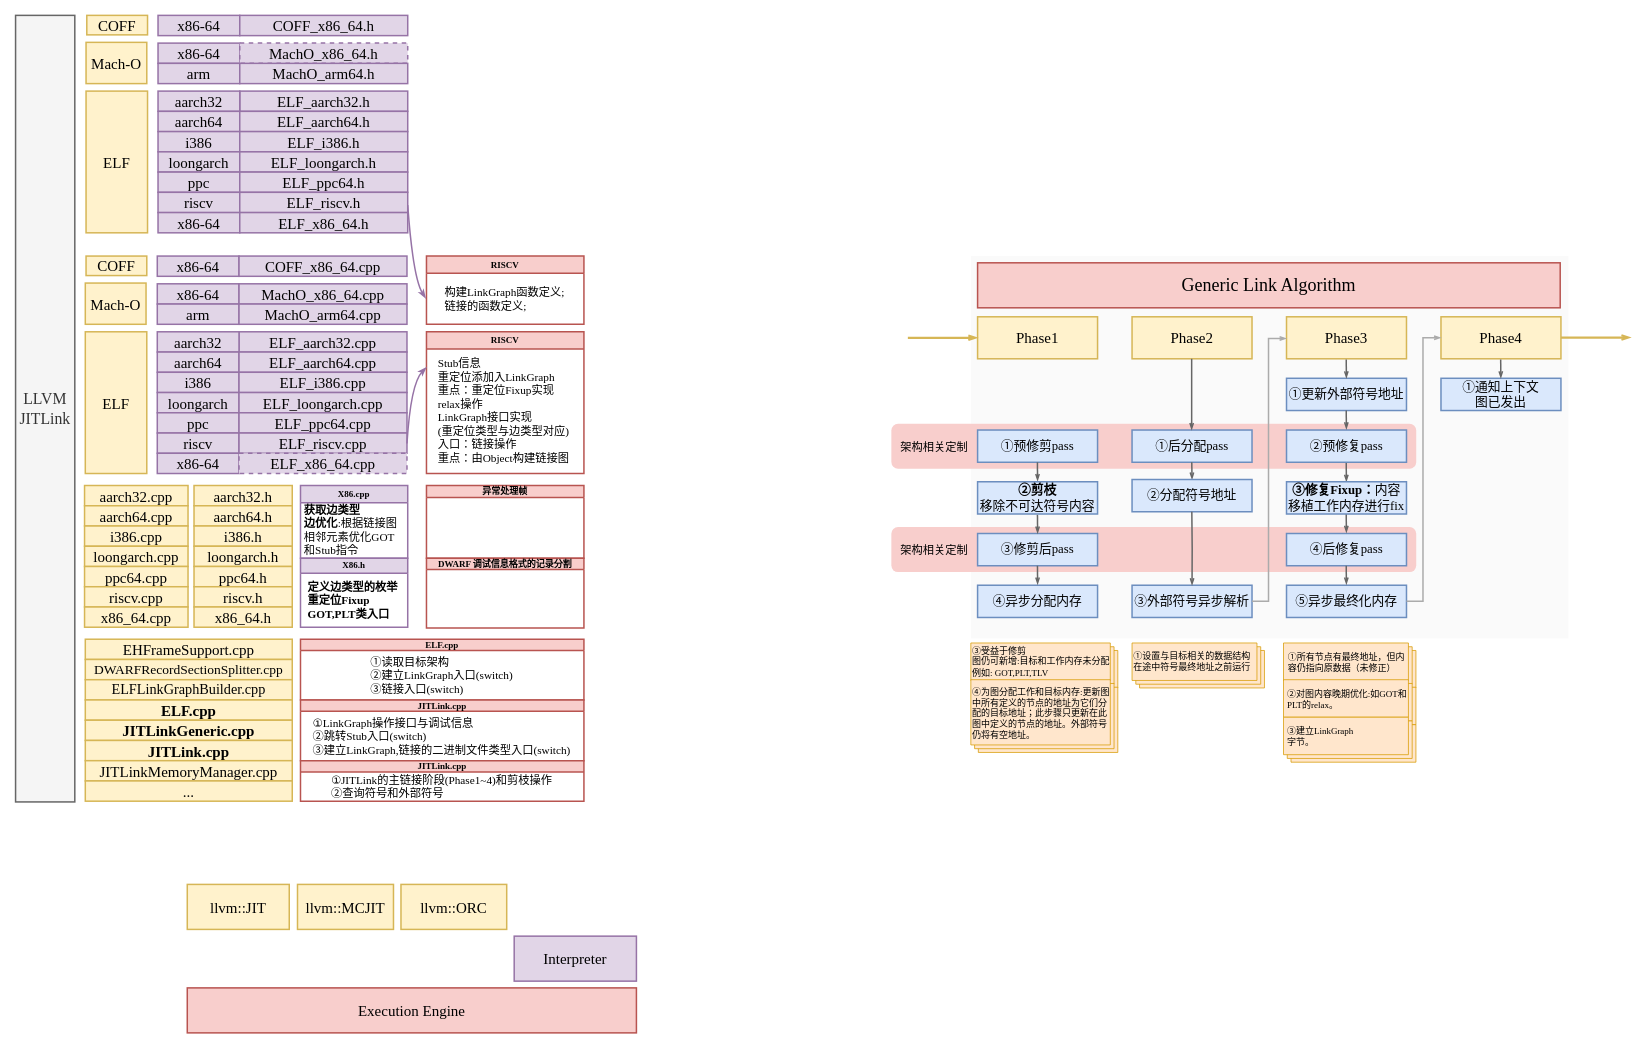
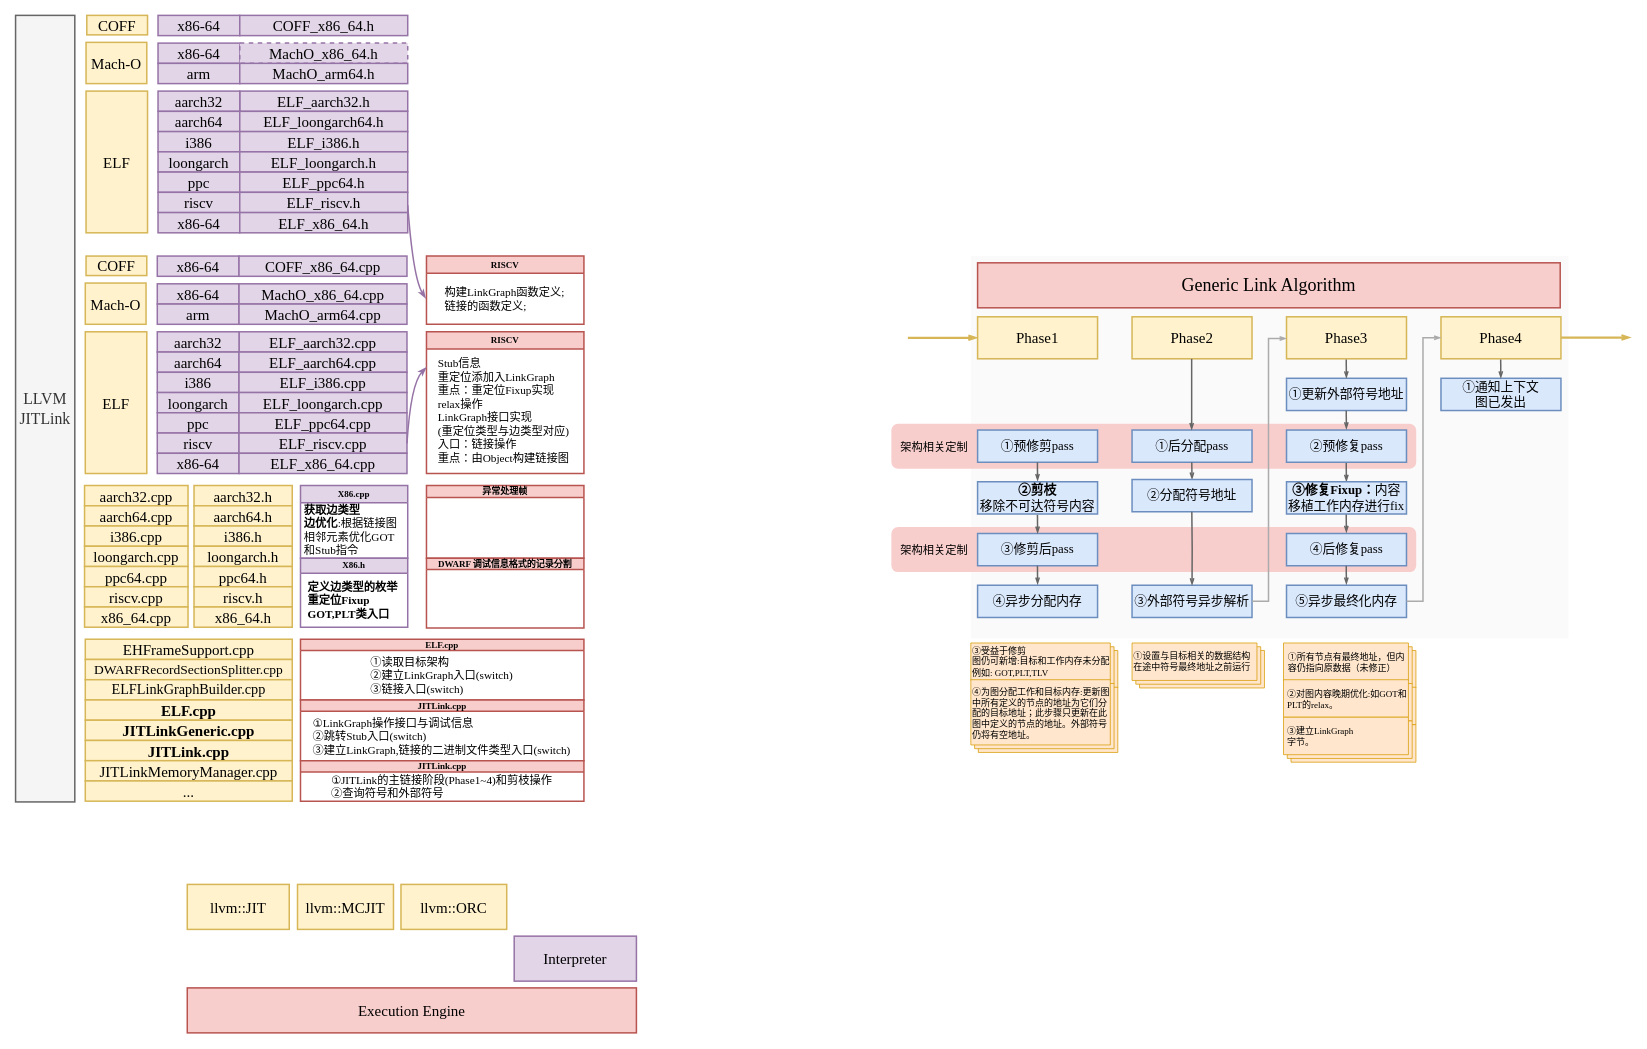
- <mxCell id="72" value="&lt;font style=&quot;font-size: 20px;&quot;&gt;ELF_aarch64.h&lt;/font&gt;" style="rounded=0;whiteSpace=wrap;html=1;fillColor=#e1d5e7;strokeColor=#9673a6;strokeWidth=2;fontFamily=Georgia,简宋;" parent="1" vertex="1"><mxGeometry x="319" y="148" width="224" height="27" as="geometry" /></mxCell>
+ <mxCell id="72" value="&lt;font style=&quot;font-size: 20px;&quot;&gt;ELF_loongarch64.h&lt;/font&gt;" style="rounded=0;whiteSpace=wrap;html=1;fillColor=#e1d5e7;strokeColor=#9673a6;strokeWidth=2;fontFamily=Georgia,简宋;" parent="1" vertex="1"><mxGeometry x="319" y="148" width="224" height="27" as="geometry" /></mxCell>
- <mxCell id="30" value="&lt;font style=&quot;font-size: 20px;&quot;&gt;ELF_x86_64.cpp&lt;/font&gt;" style="rounded=0;whiteSpace=wrap;html=1;fillColor=#e1d5e7;strokeColor=#9673a6;strokeWidth=2;fontFamily=Georgia,简宋;dashed=1;" parent="1" vertex="1"><mxGeometry x="318" y="604" width="224" height="27" as="geometry" /></mxCell>
+ <mxCell id="30" value="&lt;font style=&quot;font-size: 20px;&quot;&gt;ELF_x86_64.cpp&lt;/font&gt;" style="rounded=0;whiteSpace=wrap;html=1;fillColor=#e1d5e7;strokeColor=#9673a6;strokeWidth=2;fontFamily=Georgia,简宋;" parent="1" vertex="1"><mxGeometry x="318" y="604" width="224" height="27" as="geometry" /></mxCell>
